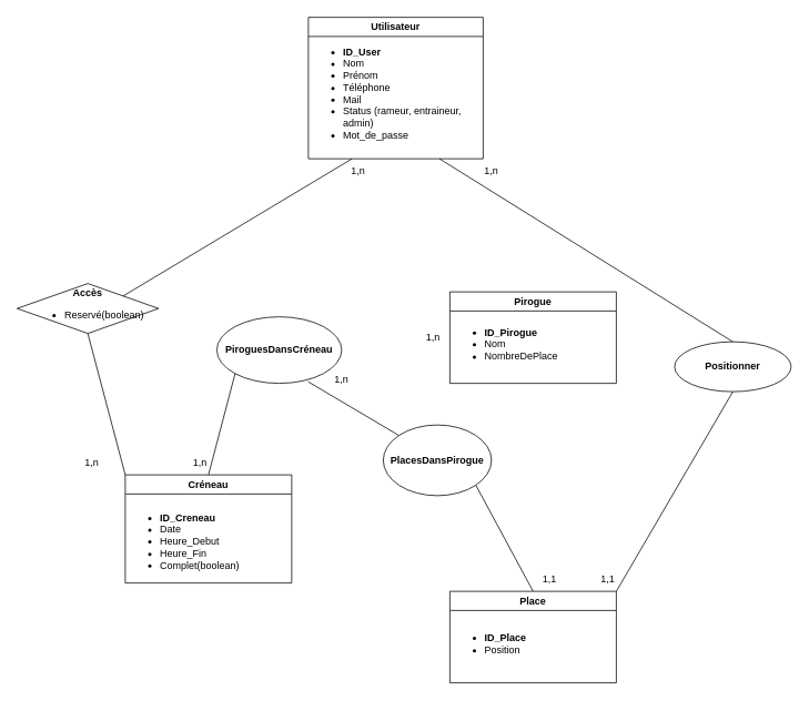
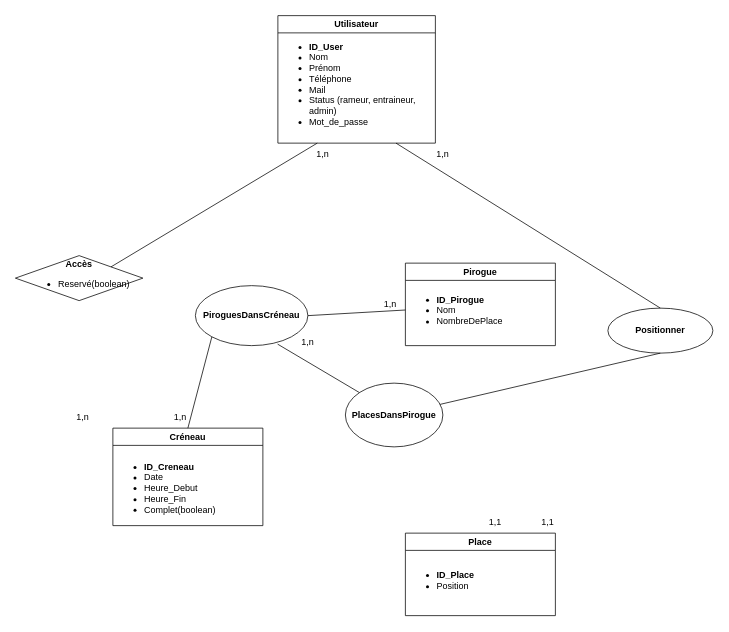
+ <mxCell id="9" value="" style="endArrow=none;html=1;rounded=0;entryX=1;entryY=0.5;entryDx=0;entryDy=0;exitX=0;exitY=0.5;exitDx=0;exitDy=0;" parent="1" source="7" target="8" edge="1"><mxGeometry width="50" height="50" relative="1" as="geometry"><mxPoint x="750" y="660" as="sourcePoint" /><mxPoint x="800" y="610" as="targetPoint" /></mxGeometry></mxCell>
- <mxCell id="25" value="" style="endArrow=none;html=1;rounded=0;entryX=0.5;entryY=1;entryDx=0;entryDy=0;exitX=0;exitY=0;exitDx=0;exitDy=0;" parent="1" source="4" target="23" edge="1"><mxGeometry width="50" height="50" relative="1" as="geometry"><mxPoint x="45" y="580" as="sourcePoint" /><mxPoint x="115" y="500" as="targetPoint" /></mxGeometry></mxCell>
- <mxCell id="20" value="" style="endArrow=none;html=1;rounded=0;entryX=1;entryY=0;entryDx=0;entryDy=0;exitX=0.5;exitY=1;exitDx=0;exitDy=0;" parent="1" source="19" target="17" edge="1"><mxGeometry width="50" height="50" relative="1" as="geometry"><mxPoint x="390" y="849.09" as="sourcePoint" /><mxPoint x="560" y="849.09" as="targetPoint" /></mxGeometry></mxCell>
+ <mxCell id="20" value="" style="endArrow=none;html=1;rounded=0;exitX=0.5;exitY=1;exitDx=0;exitDy=0;" parent="1" source="19" target="13" edge="1"><mxGeometry width="50" height="50" relative="1" as="geometry"><mxPoint x="390" y="849.09" as="sourcePoint" /><mxPoint x="560" y="849.09" as="targetPoint" /></mxGeometry></mxCell>
- <mxCell id="15" value="" style="endArrow=none;html=1;rounded=0;entryX=1;entryY=1;entryDx=0;entryDy=0;exitX=0.5;exitY=0;exitDx=0;exitDy=0;" parent="1" source="17" target="13" edge="1"><mxGeometry width="50" height="50" relative="1" as="geometry"><mxPoint x="870" y="137.5" as="sourcePoint" /><mxPoint x="850" y="212.5" as="targetPoint" /></mxGeometry></mxCell>
